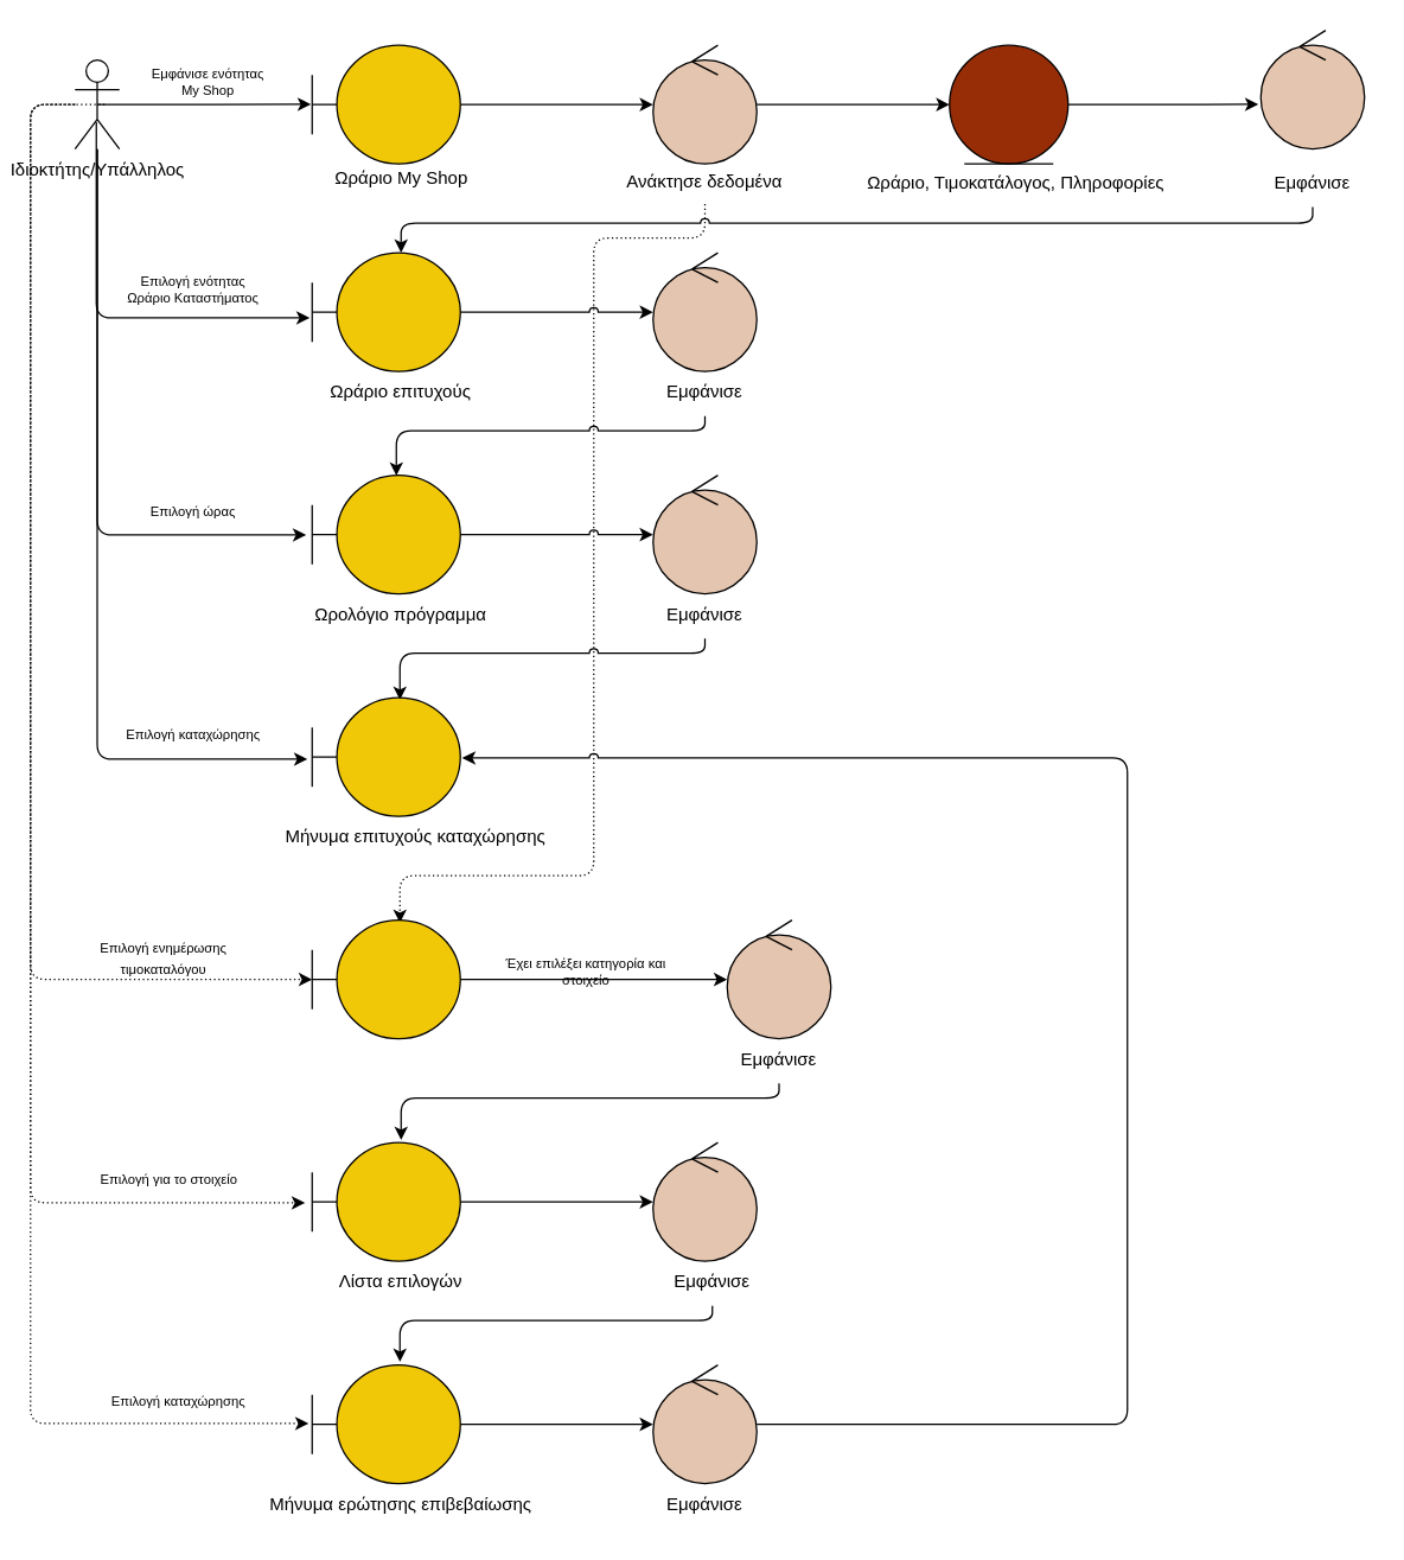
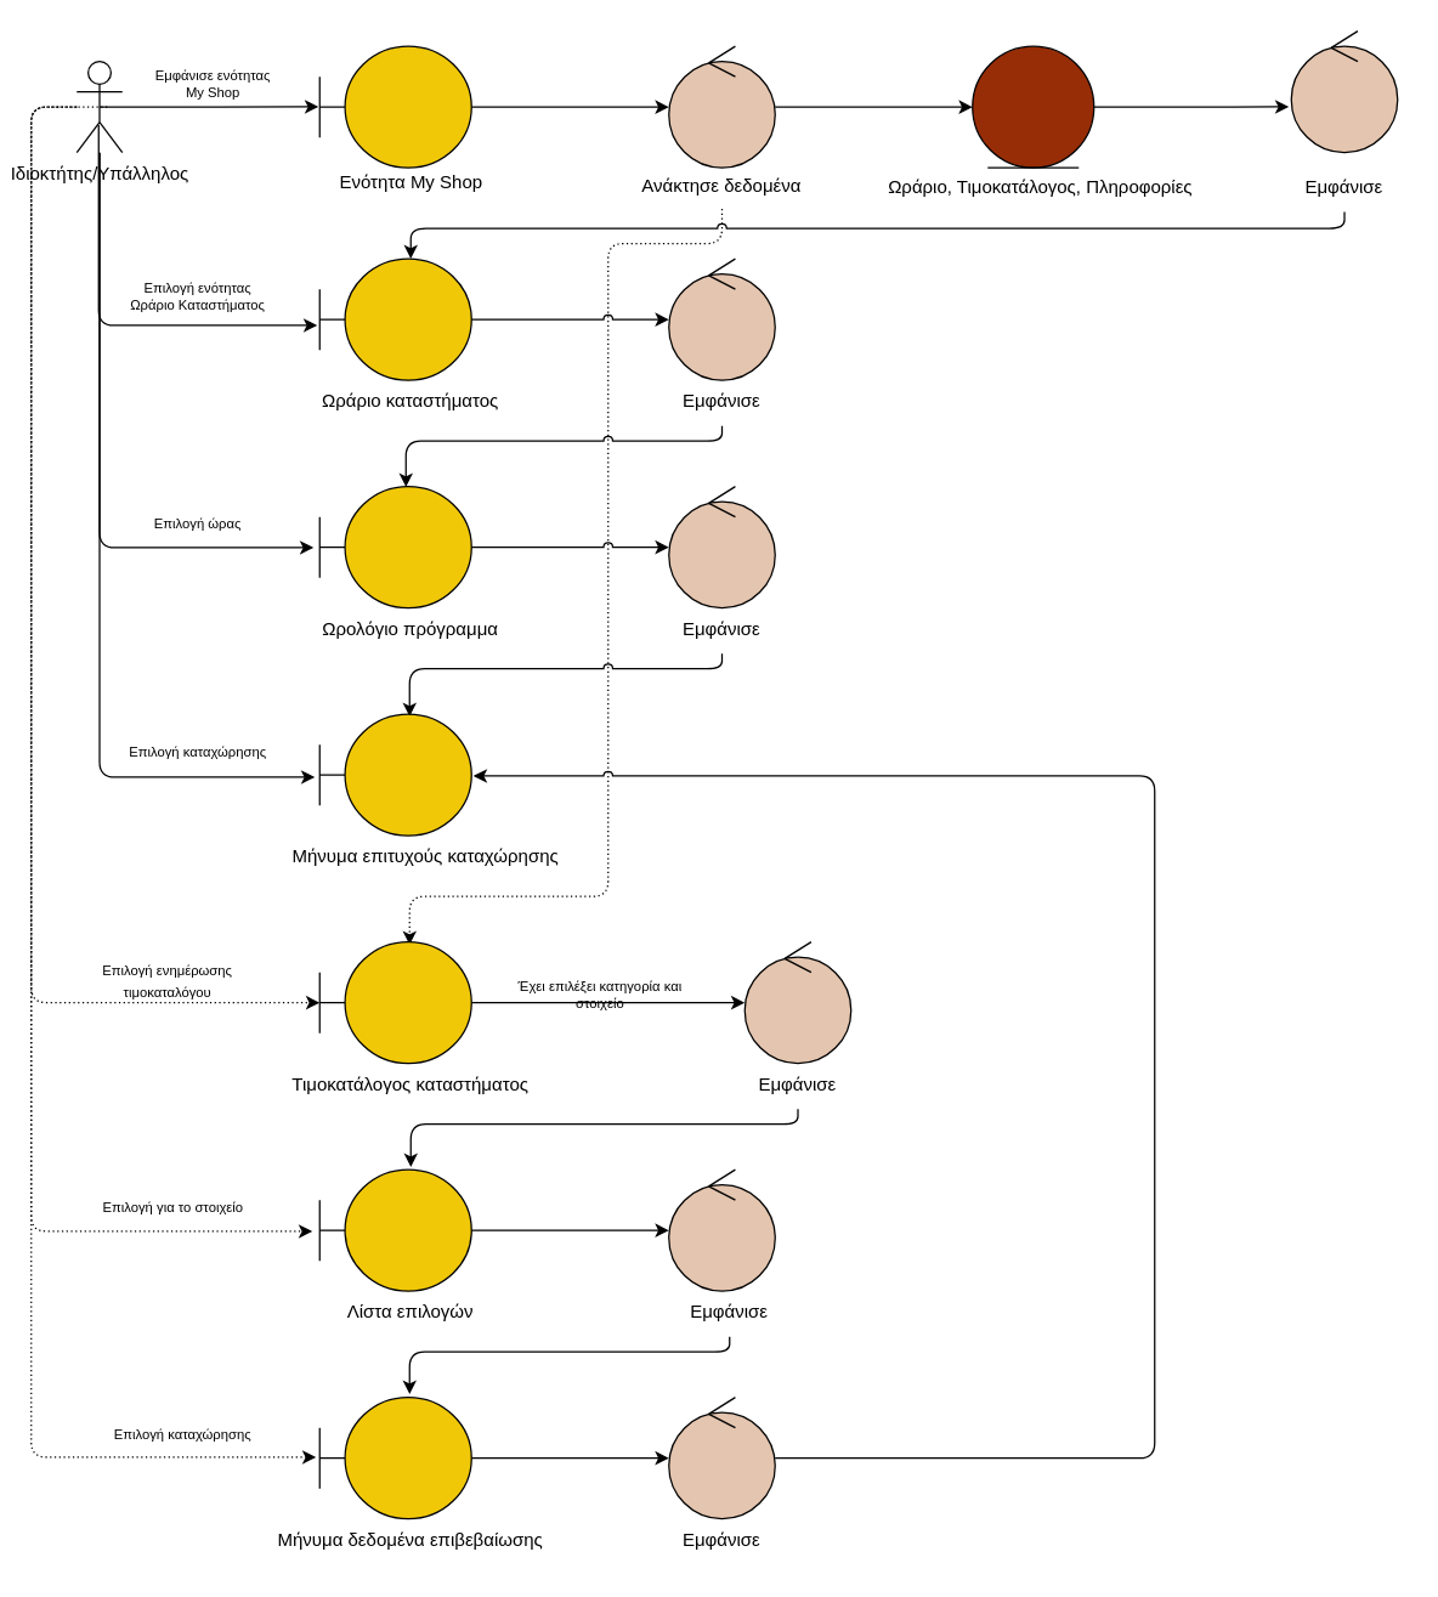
- <mxCell id="48" value="&lt;span&gt;Ωράριο&amp;nbsp;&lt;/span&gt;&lt;span&gt;My Shop&lt;/span&gt;" style="text;html=1;align=center;verticalAlign=middle;resizable=0;points=[];autosize=1;strokeColor=none;fillColor=none;" vertex="1" parent="1"><mxGeometry x="210" y="110" width="120" height="20" as="geometry" /></mxCell>
+ <mxCell id="48" value="&lt;span&gt;Ενότητα&amp;nbsp;&lt;/span&gt;&lt;span&gt;My Shop&lt;/span&gt;" style="text;html=1;align=center;verticalAlign=middle;resizable=0;points=[];autosize=1;strokeColor=none;fillColor=none;" vertex="1" parent="1"><mxGeometry x="210" y="110" width="120" height="20" as="geometry" /></mxCell>
- <mxCell id="52" value="&lt;meta charset=&quot;utf-8&quot;&gt;&lt;span style=&quot;color: rgb(0, 0, 0); font-family: helvetica; font-size: 12px; font-style: normal; font-weight: 400; letter-spacing: normal; text-indent: 0px; text-transform: none; word-spacing: 0px; display: inline; float: none;&quot;&gt;Ωράριο επιτυχούς&lt;/span&gt;" style="text;whiteSpace=wrap;html=1;fontColor=#F0C808;align=center;labelBackgroundColor=none;" vertex="1" parent="1"><mxGeometry x="195" y="250" width="150" height="30" as="geometry" /></mxCell>
+ <mxCell id="52" value="&lt;meta charset=&quot;utf-8&quot;&gt;&lt;span style=&quot;color: rgb(0, 0, 0); font-family: helvetica; font-size: 12px; font-style: normal; font-weight: 400; letter-spacing: normal; text-indent: 0px; text-transform: none; word-spacing: 0px; display: inline; float: none;&quot;&gt;Ωράριο καταστήματος&lt;/span&gt;" style="text;whiteSpace=wrap;html=1;fontColor=#F0C808;align=center;labelBackgroundColor=none;" vertex="1" parent="1"><mxGeometry x="195" y="250" width="150" height="30" as="geometry" /></mxCell>
+ <mxCell id="57" value="&lt;meta charset=&quot;utf-8&quot;&gt;&lt;span style=&quot;color: rgb(0, 0, 0); font-family: helvetica; font-size: 12px; font-style: normal; font-weight: 400; letter-spacing: normal; text-indent: 0px; text-transform: none; word-spacing: 0px; display: inline; float: none;&quot;&gt;Τιμοκατάλογος καταστήματος&lt;/span&gt;" style="text;whiteSpace=wrap;html=1;fontColor=#F0C808;align=center;labelBackgroundColor=none;" vertex="1" parent="1"><mxGeometry x="170" y="700" width="200" height="30" as="geometry" /></mxCell>
- <mxCell id="61" value="&lt;meta charset=&quot;utf-8&quot;&gt;&lt;span style=&quot;color: rgb(0, 0, 0); font-family: helvetica; font-size: 12px; font-style: normal; font-weight: 400; letter-spacing: normal; text-indent: 0px; text-transform: none; word-spacing: 0px; display: inline; float: none;&quot;&gt;Μήνυμα ερώτησης επιβεβαίωσης&lt;/span&gt;" style="text;whiteSpace=wrap;html=1;fontColor=#F0C808;align=center;labelBackgroundColor=none;" vertex="1" parent="1"><mxGeometry x="160" y="1000" width="220" height="30" as="geometry" /></mxCell>
+ <mxCell id="61" value="&lt;meta charset=&quot;utf-8&quot;&gt;&lt;span style=&quot;color: rgb(0, 0, 0); font-family: helvetica; font-size: 12px; font-style: normal; font-weight: 400; letter-spacing: normal; text-indent: 0px; text-transform: none; word-spacing: 0px; display: inline; float: none;&quot;&gt;Μήνυμα δεδομένα επιβεβαίωσης&lt;/span&gt;" style="text;whiteSpace=wrap;html=1;fontColor=#F0C808;align=center;labelBackgroundColor=none;" vertex="1" parent="1"><mxGeometry x="160" y="1000" width="220" height="30" as="geometry" /></mxCell>
